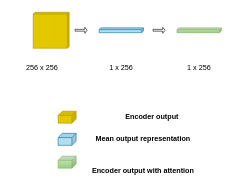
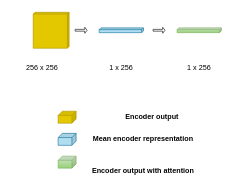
- <mxCell id="14" value="&lt;b&gt;Mean output representation&lt;/b&gt;" style="text;html=1;strokeColor=none;fillColor=none;align=center;verticalAlign=middle;whiteSpace=wrap;rounded=0;" vertex="1" parent="1"><mxGeometry x="123" y="218.5" width="230" height="27" as="geometry" /></mxCell>
+ <mxCell id="14" value="&lt;b&gt;Mean encoder representation&lt;/b&gt;" style="text;html=1;strokeColor=none;fillColor=none;align=center;verticalAlign=middle;whiteSpace=wrap;rounded=0;" vertex="1" parent="1"><mxGeometry x="123" y="218.5" width="230" height="27" as="geometry" /></mxCell>
